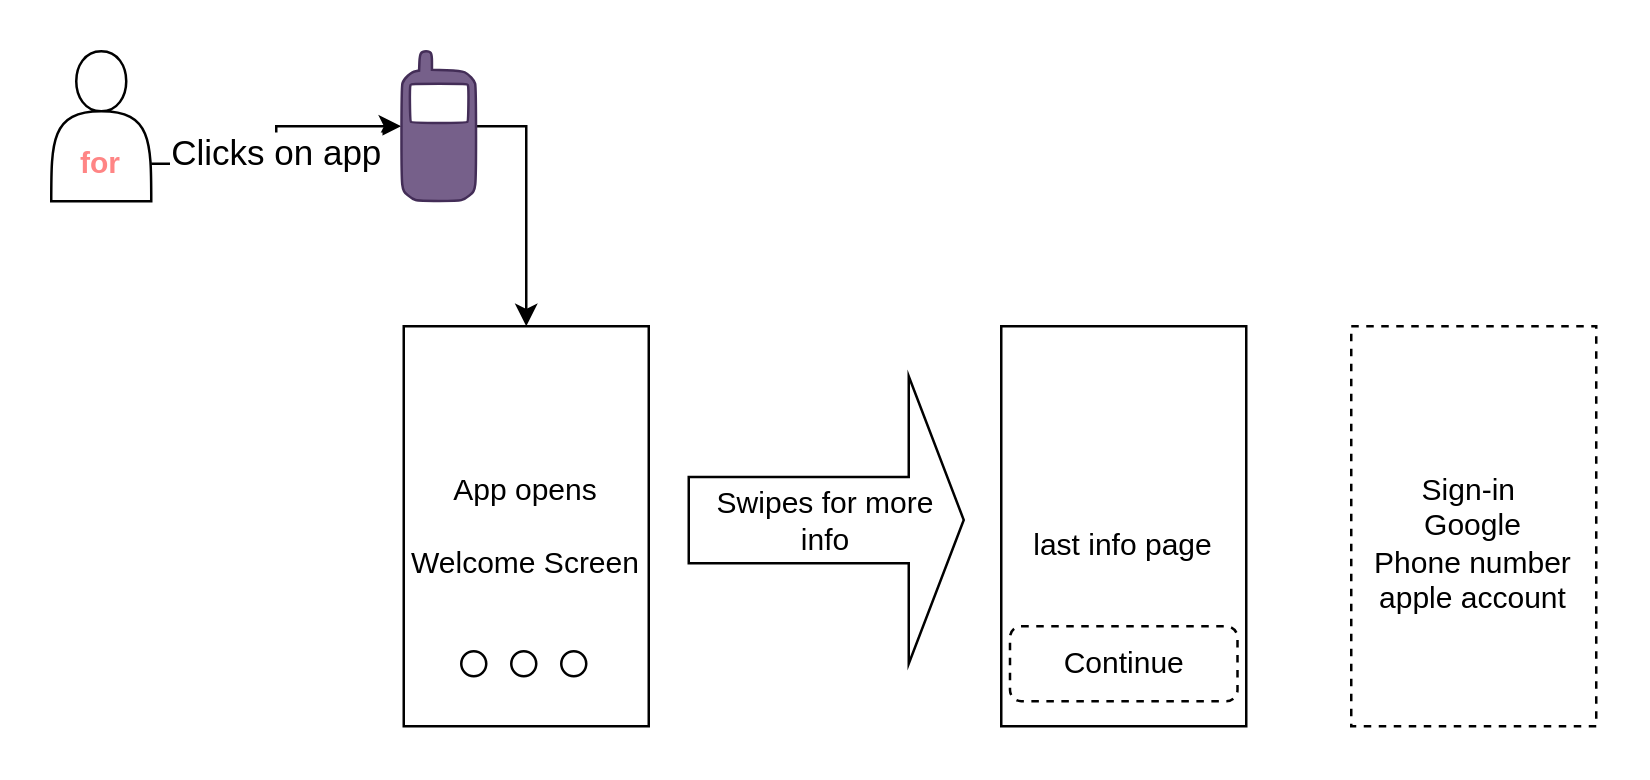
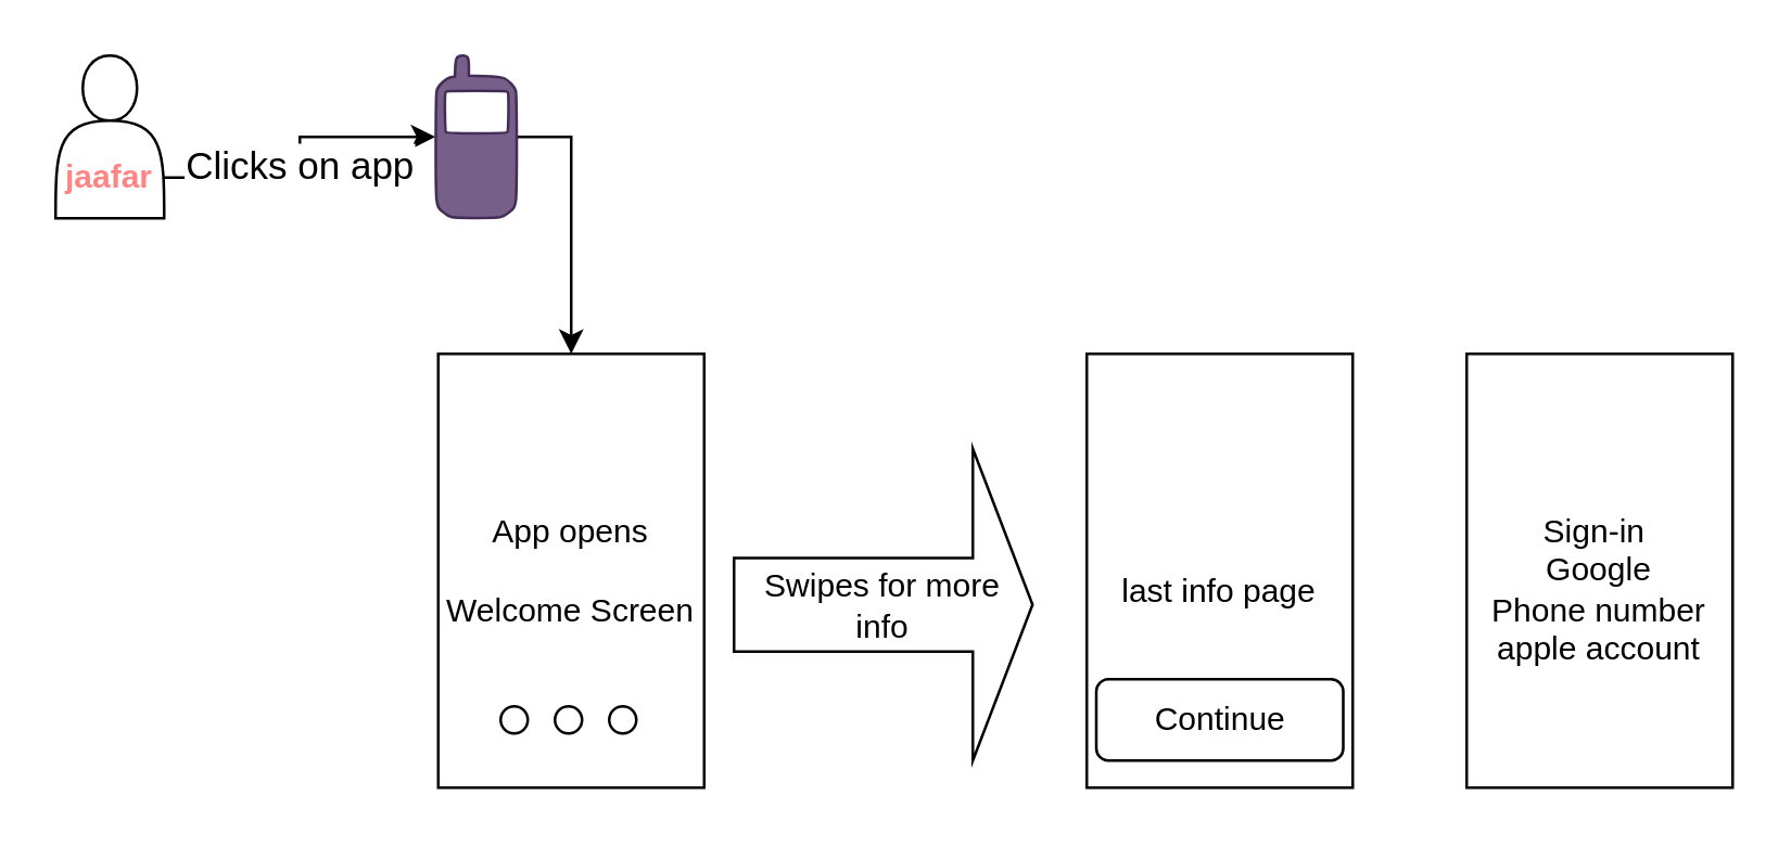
- <mxCell id="4" value="&lt;br&gt;&lt;br&gt;&lt;b&gt;&lt;font color=&quot;#ff8585&quot;&gt;for&lt;/font&gt;&lt;/b&gt;" style="shape=actor;whiteSpace=wrap;html=1;" parent="1" vertex="1"><mxGeometry x="20" y="20" width="40" height="60" as="geometry" /></mxCell>
+ <mxCell id="4" value="&lt;br&gt;&lt;br&gt;&lt;b&gt;&lt;font color=&quot;#ff8585&quot;&gt;jaafar&lt;/font&gt;&lt;/b&gt;" style="shape=actor;whiteSpace=wrap;html=1;" parent="1" vertex="1"><mxGeometry x="20" y="20" width="40" height="60" as="geometry" /></mxCell>
- <mxCell id="13" value="Swipes for more info" style="shape=singleArrow;whiteSpace=wrap;html=1;" vertex="1" parent="1"><mxGeometry x="275" y="150" width="110" height="115" as="geometry" /></mxCell>
+ <mxCell id="13" value="Swipes for more info" style="shape=singleArrow;whiteSpace=wrap;html=1;" vertex="1" parent="1"><mxGeometry x="270" y="165" width="110" height="115" as="geometry" /></mxCell>
- <mxCell id="14" value="&lt;br&gt;Sign-in&amp;nbsp;&lt;br&gt;Google&lt;br&gt;Phone number&lt;br&gt;apple account" style="whiteSpace=wrap;html=1;aspect=fixed;glass=0;rounded=0;shadow=0;dashed=1;" vertex="1" parent="1"><mxGeometry x="540" y="130" width="98" height="160" as="geometry" /></mxCell>
+ <mxCell id="14" value="&lt;br&gt;Sign-in&amp;nbsp;&lt;br&gt;Google&lt;br&gt;Phone number&lt;br&gt;apple account" style="whiteSpace=wrap;html=1;aspect=fixed;glass=0;rounded=0;shadow=0;" vertex="1" parent="1"><mxGeometry x="540" y="130" width="98" height="160" as="geometry" /></mxCell>
- <mxCell id="12" value="Continue" style="rounded=1;whiteSpace=wrap;html=1;dashed=1;" vertex="1" parent="1"><mxGeometry x="403.5" y="250" width="91" height="30" as="geometry" /></mxCell>
+ <mxCell id="12" value="Continue" style="rounded=1;whiteSpace=wrap;html=1;" vertex="1" parent="1"><mxGeometry x="403.5" y="250" width="91" height="30" as="geometry" /></mxCell>
